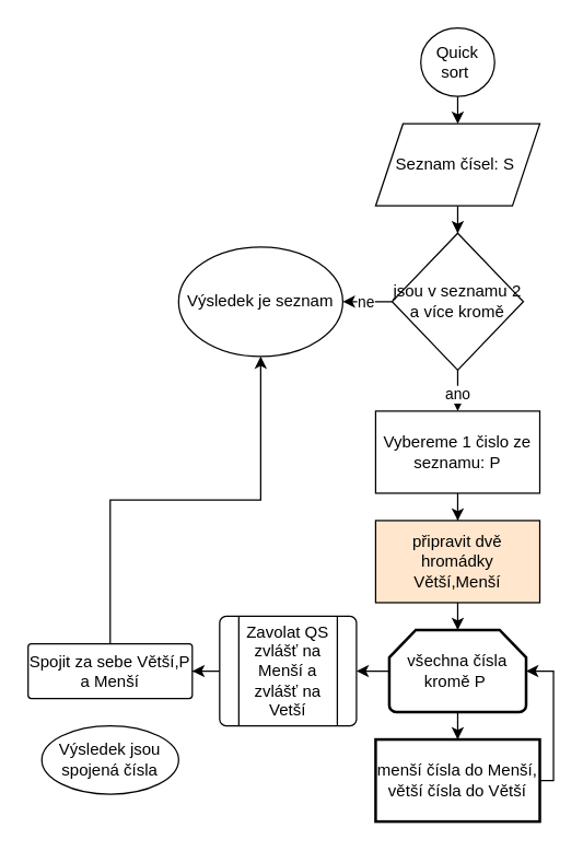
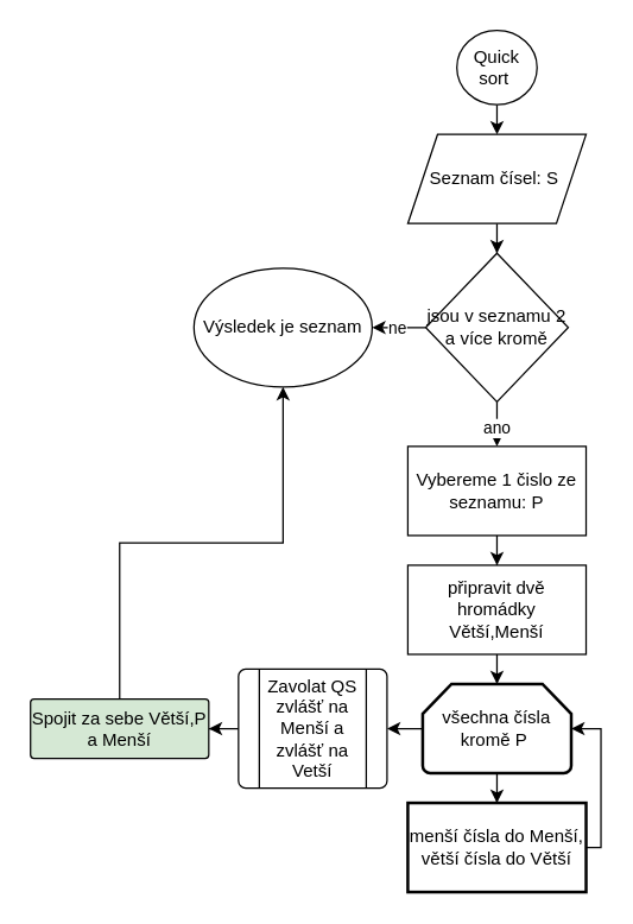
- <mxCell id="9" value="připravit dvě hromádky Větší,Menší" style="rounded=0;whiteSpace=wrap;html=1;fillColor=#ffe6cc;" vertex="1" parent="1"><mxGeometry x="274" y="380" width="120" height="60" as="geometry" /></mxCell>
+ <mxCell id="9" value="připravit dvě hromádky Větší,Menší" style="rounded=0;whiteSpace=wrap;html=1;" vertex="1" parent="1"><mxGeometry x="274" y="380" width="120" height="60" as="geometry" /></mxCell>
- <mxCell id="18" value="Spojit za sebe Větší,P a Menší" style="whiteSpace=wrap;html=1;verticalAlign=top;rounded=1;arcSize=6;" vertex="1" parent="1"><mxGeometry x="20" y="470" width="120" height="40" as="geometry" /></mxCell>
+ <mxCell id="18" value="Spojit za sebe Větší,P a Menší" style="whiteSpace=wrap;html=1;verticalAlign=top;rounded=1;arcSize=6;fillColor=#d5e8d4;" vertex="1" parent="1"><mxGeometry x="20" y="470" width="120" height="40" as="geometry" /></mxCell>
- <mxCell id="19" value="Výsledek jsou spojená čísla" style="ellipse;whiteSpace=wrap;html=1;" vertex="1" parent="1"><mxGeometry x="30" y="530" width="100" height="50" as="geometry" /></mxCell>
